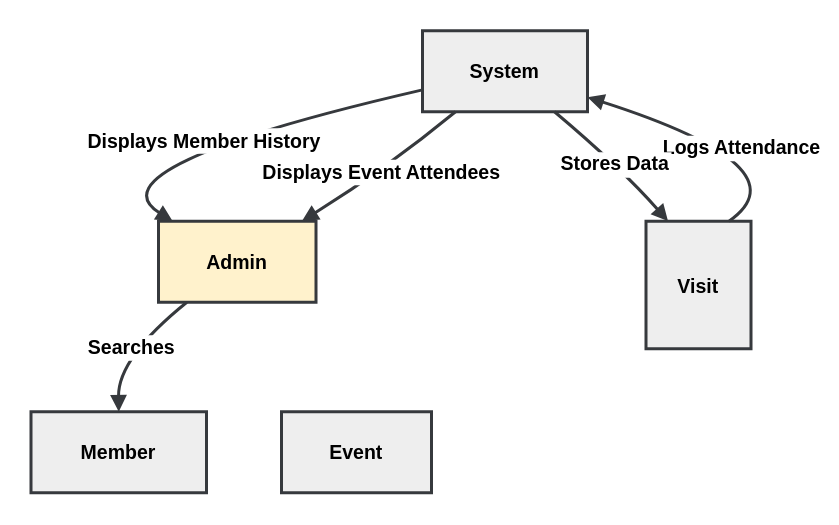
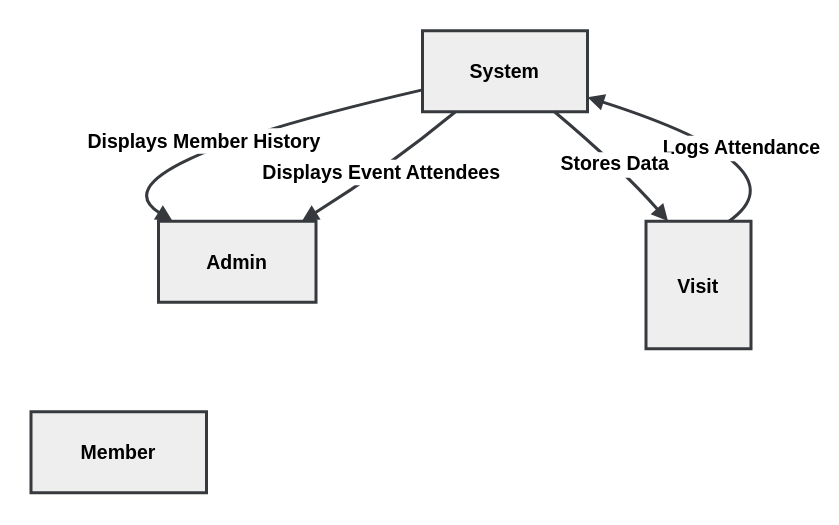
- <mxCell id="2" value="Admin" style="whiteSpace=wrap;strokeWidth=2;fontStyle=1;fontSize=13;fillColor=#fff2cc;strokeColor=#36393d;" vertex="1" parent="1"><mxGeometry x="105" y="147" width="105" height="54" as="geometry" /></mxCell>
+ <mxCell id="2" value="Admin" style="whiteSpace=wrap;strokeWidth=2;fontStyle=1;fontSize=13;fillColor=#eeeeee;strokeColor=#36393d;" vertex="1" parent="1"><mxGeometry x="105" y="147" width="105" height="54" as="geometry" /></mxCell>
- <mxCell id="7" value="Searches" style="curved=1;startArrow=none;endArrow=block;exitX=0.18;exitY=1;entryX=0.5;entryY=0;rounded=0;fontStyle=1;strokeWidth=2;fontSize=13;fillColor=#eeeeee;strokeColor=#36393d;" edge="1" parent="1" source="2" target="3"><mxGeometry relative="1" as="geometry"><Array as="points"><mxPoint x="78" y="238" /></Array></mxGeometry></mxCell>
- <mxCell id="4" value="Event" style="whiteSpace=wrap;strokeWidth=2;fontStyle=1;fontSize=13;fillColor=#eeeeee;strokeColor=#36393d;" vertex="1" parent="1"><mxGeometry x="187" y="274" width="100" height="54" as="geometry" /></mxCell>
